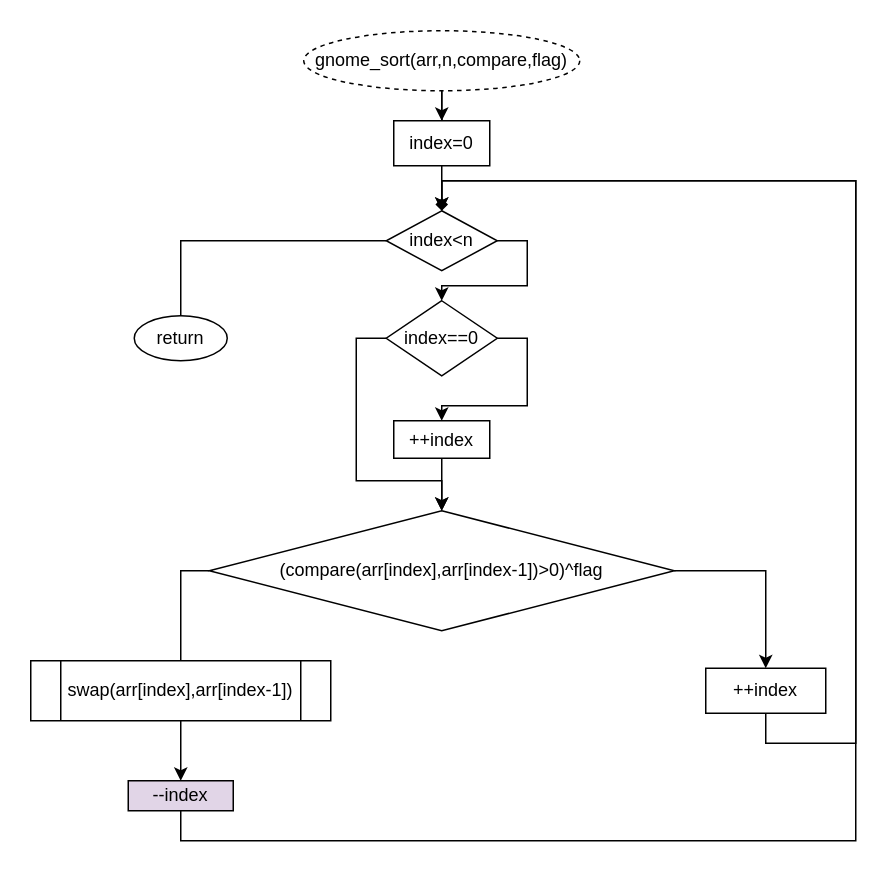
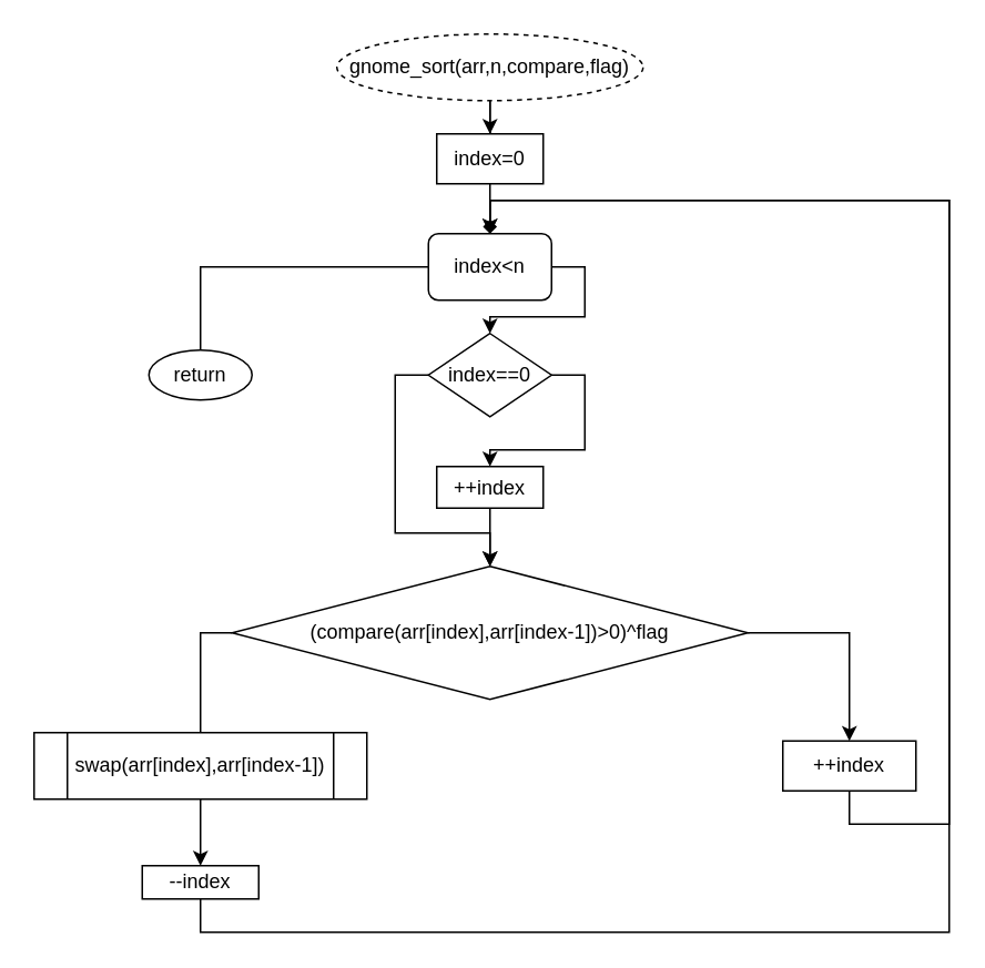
- <mxCell id="8" value="index&amp;lt;n" style="rhombus;whiteSpace=wrap;html=1;" vertex="1" parent="1"><mxGeometry x="257" y="140" width="74" height="40" as="geometry" /></mxCell>
+ <mxCell id="8" value="index&amp;lt;n" style="whiteSpace=wrap;html=1;rounded=1;" vertex="1" parent="1"><mxGeometry x="257" y="140" width="74" height="40" as="geometry" /></mxCell>
- <mxCell id="22" value="--index" style="rounded=0;whiteSpace=wrap;html=1;fillColor=#e1d5e7;" vertex="1" parent="1"><mxGeometry x="85" y="520" width="70" height="20" as="geometry" /></mxCell>
+ <mxCell id="22" value="--index" style="rounded=0;whiteSpace=wrap;html=1;" vertex="1" parent="1"><mxGeometry x="85" y="520" width="70" height="20" as="geometry" /></mxCell>
